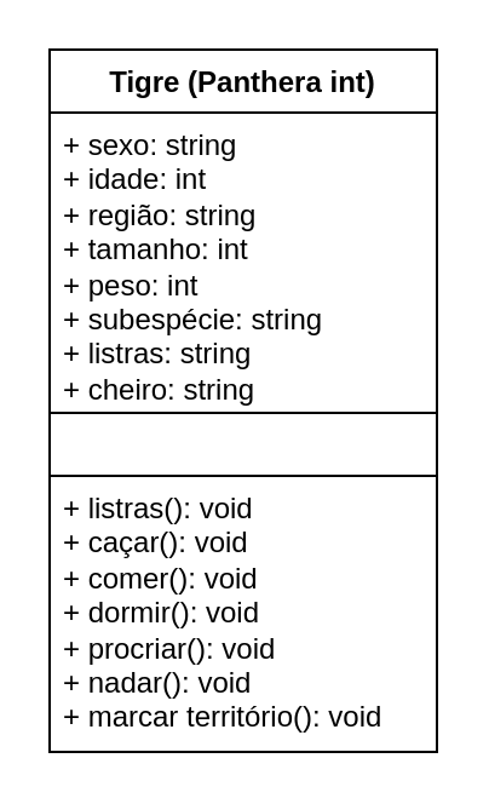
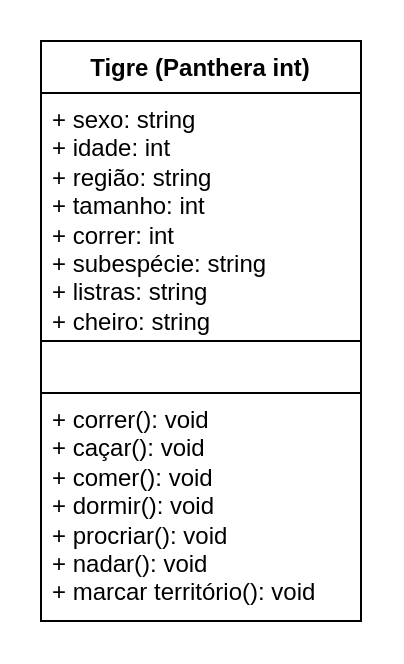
- <mxCell id="3" value="+ sexo: string&lt;br&gt;+ idade: int&lt;br&gt;+ região: string&lt;br&gt;+ tamanho: int&lt;br&gt;+ peso: int&lt;br&gt;+ subespécie: string&lt;br&gt;+ listras: string&lt;br&gt;+ cheiro: string" style="text;strokeColor=none;fillColor=none;align=left;verticalAlign=top;spacingLeft=4;spacingRight=4;overflow=hidden;rotatable=0;points=[[0,0.5],[1,0.5]];portConstraint=eastwest;whiteSpace=wrap;html=1;" vertex="1" parent="2"><mxGeometry y="26" width="160" height="124" as="geometry" /></mxCell>
+ <mxCell id="3" value="+ sexo: string&lt;br&gt;+ idade: int&lt;br&gt;+ região: string&lt;br&gt;+ tamanho: int&lt;br&gt;+ correr: int&lt;br&gt;+ subespécie: string&lt;br&gt;+ listras: string&lt;br&gt;+ cheiro: string" style="text;strokeColor=none;fillColor=none;align=left;verticalAlign=top;spacingLeft=4;spacingRight=4;overflow=hidden;rotatable=0;points=[[0,0.5],[1,0.5]];portConstraint=eastwest;whiteSpace=wrap;html=1;" vertex="1" parent="2"><mxGeometry y="26" width="160" height="124" as="geometry" /></mxCell>
- <mxCell id="5" value="+ listras(): void&lt;br&gt;+ caçar(): void&lt;br&gt;+ comer(): void&lt;br&gt;+ dormir(): void&lt;br&gt;+ procriar(): void&lt;br&gt;+ nadar(): void&lt;br&gt;+ marcar território(): void" style="text;strokeColor=none;fillColor=none;align=left;verticalAlign=top;spacingLeft=4;spacingRight=4;overflow=hidden;rotatable=0;points=[[0,0.5],[1,0.5]];portConstraint=eastwest;whiteSpace=wrap;html=1;" vertex="1" parent="4"><mxGeometry y="26" width="160" height="114" as="geometry" /></mxCell>
+ <mxCell id="5" value="+ correr(): void&lt;br&gt;+ caçar(): void&lt;br&gt;+ comer(): void&lt;br&gt;+ dormir(): void&lt;br&gt;+ procriar(): void&lt;br&gt;+ nadar(): void&lt;br&gt;+ marcar território(): void" style="text;strokeColor=none;fillColor=none;align=left;verticalAlign=top;spacingLeft=4;spacingRight=4;overflow=hidden;rotatable=0;points=[[0,0.5],[1,0.5]];portConstraint=eastwest;whiteSpace=wrap;html=1;" vertex="1" parent="4"><mxGeometry y="26" width="160" height="114" as="geometry" /></mxCell>
